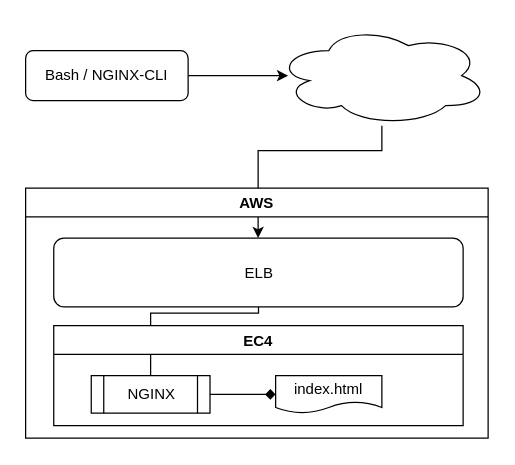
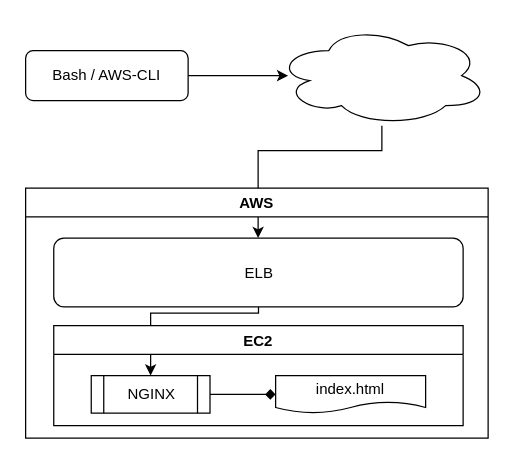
- <mxCell id="3" value="Bash / NGINX-CLI" style="rounded=1;whiteSpace=wrap;html=1;" vertex="1" parent="1"><mxGeometry x="20" y="40" width="130" height="40" as="geometry" /></mxCell>
+ <mxCell id="3" value="Bash / AWS-CLI" style="rounded=1;whiteSpace=wrap;html=1;" vertex="1" parent="1"><mxGeometry x="20" y="40" width="130" height="40" as="geometry" /></mxCell>
- <mxCell id="9" value="EC4" style="swimlane;startSize=23;" vertex="1" parent="6"><mxGeometry x="22.5" y="110" width="327.5" height="80" as="geometry" /></mxCell>
+ <mxCell id="9" value="EC2" style="swimlane;startSize=23;" vertex="1" parent="6"><mxGeometry x="22.5" y="110" width="327.5" height="80" as="geometry" /></mxCell>
- <mxCell id="7" value="" style="edgeStyle=orthogonalEdgeStyle;rounded=0;orthogonalLoop=1;jettySize=auto;html=1;entryX=0.5;entryY=0;entryDx=0;entryDy=0;endArrow=none;" edge="1" parent="6" source="8" target="11"><mxGeometry relative="1" as="geometry"><mxPoint x="100" y="110" as="targetPoint" /><Array as="points"><mxPoint x="186" y="100" /><mxPoint x="100" y="100" /></Array></mxGeometry></mxCell>
+ <mxCell id="7" value="" style="edgeStyle=orthogonalEdgeStyle;rounded=0;orthogonalLoop=1;jettySize=auto;html=1;entryX=0.5;entryY=0;entryDx=0;entryDy=0;" edge="1" parent="6" source="8" target="11"><mxGeometry relative="1" as="geometry"><mxPoint x="100" y="110" as="targetPoint" /><Array as="points"><mxPoint x="186" y="100" /><mxPoint x="100" y="100" /></Array></mxGeometry></mxCell>
- <mxCell id="12" value="index.html" style="shape=document;whiteSpace=wrap;html=1;boundedLbl=1;" vertex="1" parent="9"><mxGeometry x="177.5" y="40" width="85" height="30" as="geometry" /></mxCell>
+ <mxCell id="12" value="index.html" style="shape=document;whiteSpace=wrap;html=1;boundedLbl=1;" vertex="1" parent="9"><mxGeometry x="177.5" y="40" width="120" height="30" as="geometry" /></mxCell>
